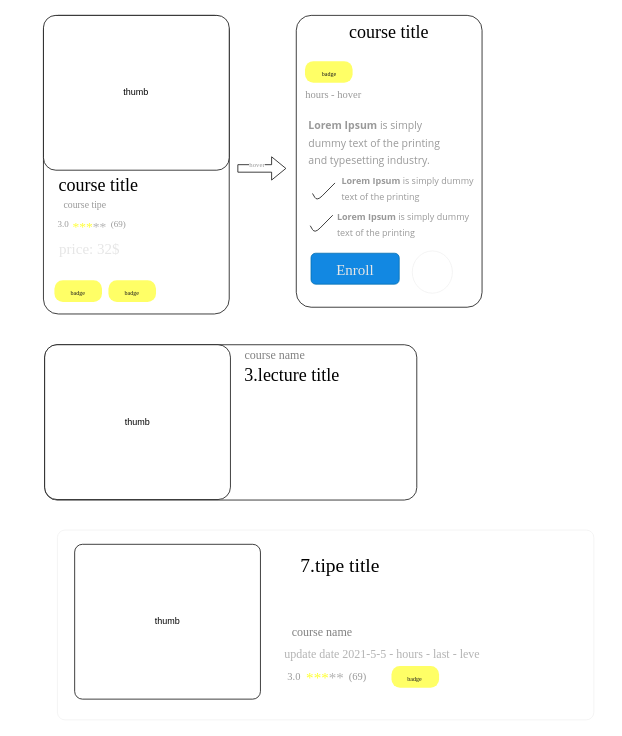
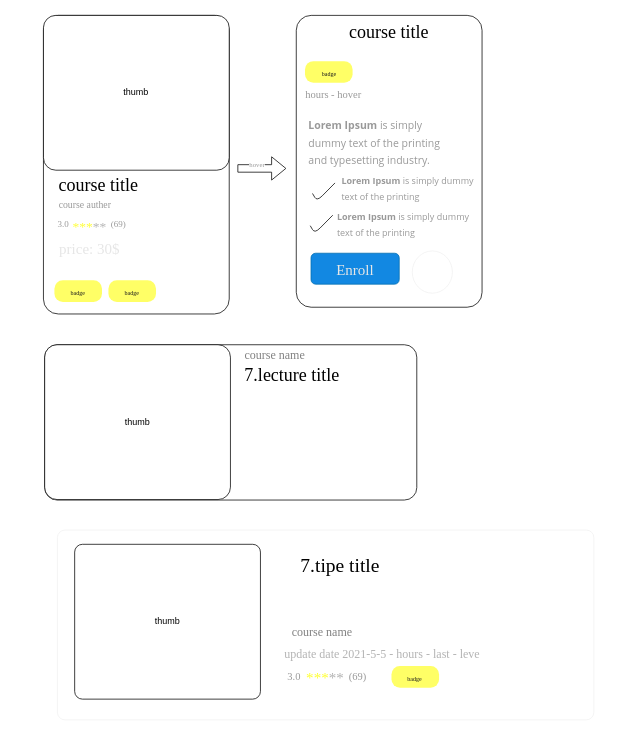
- <mxCell id="5" value="&lt;font style=&quot;font-size: 13px&quot;&gt;course tipe&lt;/font&gt;" style="text;html=1;strokeColor=none;fillColor=none;align=center;verticalAlign=middle;whiteSpace=wrap;rounded=0;fontFamily=Tahoma;spacing=2;fontSize=13;fontColor=#999999;" parent="1" vertex="1"><mxGeometry x="20" y="250.995" width="185.714" height="41.27" as="geometry" /></mxCell>
+ <mxCell id="5" value="&lt;font style=&quot;font-size: 13px&quot;&gt;course auther&lt;/font&gt;" style="text;html=1;strokeColor=none;fillColor=none;align=center;verticalAlign=middle;whiteSpace=wrap;rounded=0;fontFamily=Tahoma;spacing=2;fontSize=13;fontColor=#999999;" parent="1" vertex="1"><mxGeometry x="20" y="250.995" width="185.714" height="41.27" as="geometry" /></mxCell>
- <mxCell id="6" value="&lt;font color=&quot;#e6e6e6&quot; style=&quot;font-size: 20px;&quot;&gt;price: 32$&lt;/font&gt;" style="text;html=1;strokeColor=none;fillColor=none;align=center;verticalAlign=middle;whiteSpace=wrap;rounded=0;fontFamily=Tahoma;fontSize=20;fontColor=#FFFF33;" parent="1" vertex="1"><mxGeometry x="60.191" y="310.001" width="117.619" height="41.27" as="geometry" /></mxCell>
+ <mxCell id="6" value="&lt;font color=&quot;#e6e6e6&quot; style=&quot;font-size: 20px;&quot;&gt;price: 30$&lt;/font&gt;" style="text;html=1;strokeColor=none;fillColor=none;align=center;verticalAlign=middle;whiteSpace=wrap;rounded=0;fontFamily=Tahoma;fontSize=20;fontColor=#FFFF33;" parent="1" vertex="1"><mxGeometry x="60.191" y="310.001" width="117.619" height="41.27" as="geometry" /></mxCell>
- <mxCell id="16" value="3.lecture title" style="text;html=1;strokeColor=none;fillColor=none;align=center;verticalAlign=middle;whiteSpace=wrap;rounded=0;fontFamily=Tahoma;spacing=2;fontSize=24;" parent="13" vertex="1"><mxGeometry x="237.001" y="26.994" width="185.714" height="41.27" as="geometry" /></mxCell>
+ <mxCell id="16" value="7.lecture title" style="text;html=1;strokeColor=none;fillColor=none;align=center;verticalAlign=middle;whiteSpace=wrap;rounded=0;fontFamily=Tahoma;spacing=2;fontSize=24;" parent="13" vertex="1"><mxGeometry x="237.001" y="26.994" width="185.714" height="41.27" as="geometry" /></mxCell>
